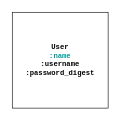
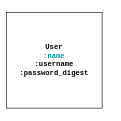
- <mxCell id="2" value="User&lt;br&gt;&lt;font color=&quot;#009999&quot;&gt;:name&lt;br&gt;&lt;/font&gt;:username&lt;br&gt;:password_digest" style="whiteSpace=wrap;html=1;aspect=fixed;fontFamily=Courier New;fontStyle=1" vertex="1" parent="1"><mxGeometry x="20" y="20" width="160" height="160" as="geometry" /></mxCell>
+ <mxCell id="2" value="User&lt;br&gt;&lt;font color=&quot;#009999&quot;&gt;:name&lt;br&gt;&lt;/font&gt;:username&lt;br&gt;:password_digest" style="whiteSpace=wrap;html=1;aspect=fixed;fontFamily=Courier New;fontStyle=1" vertex="1" parent="1"><mxGeometry x="10" y="20" width="160" height="160" as="geometry" /></mxCell>
